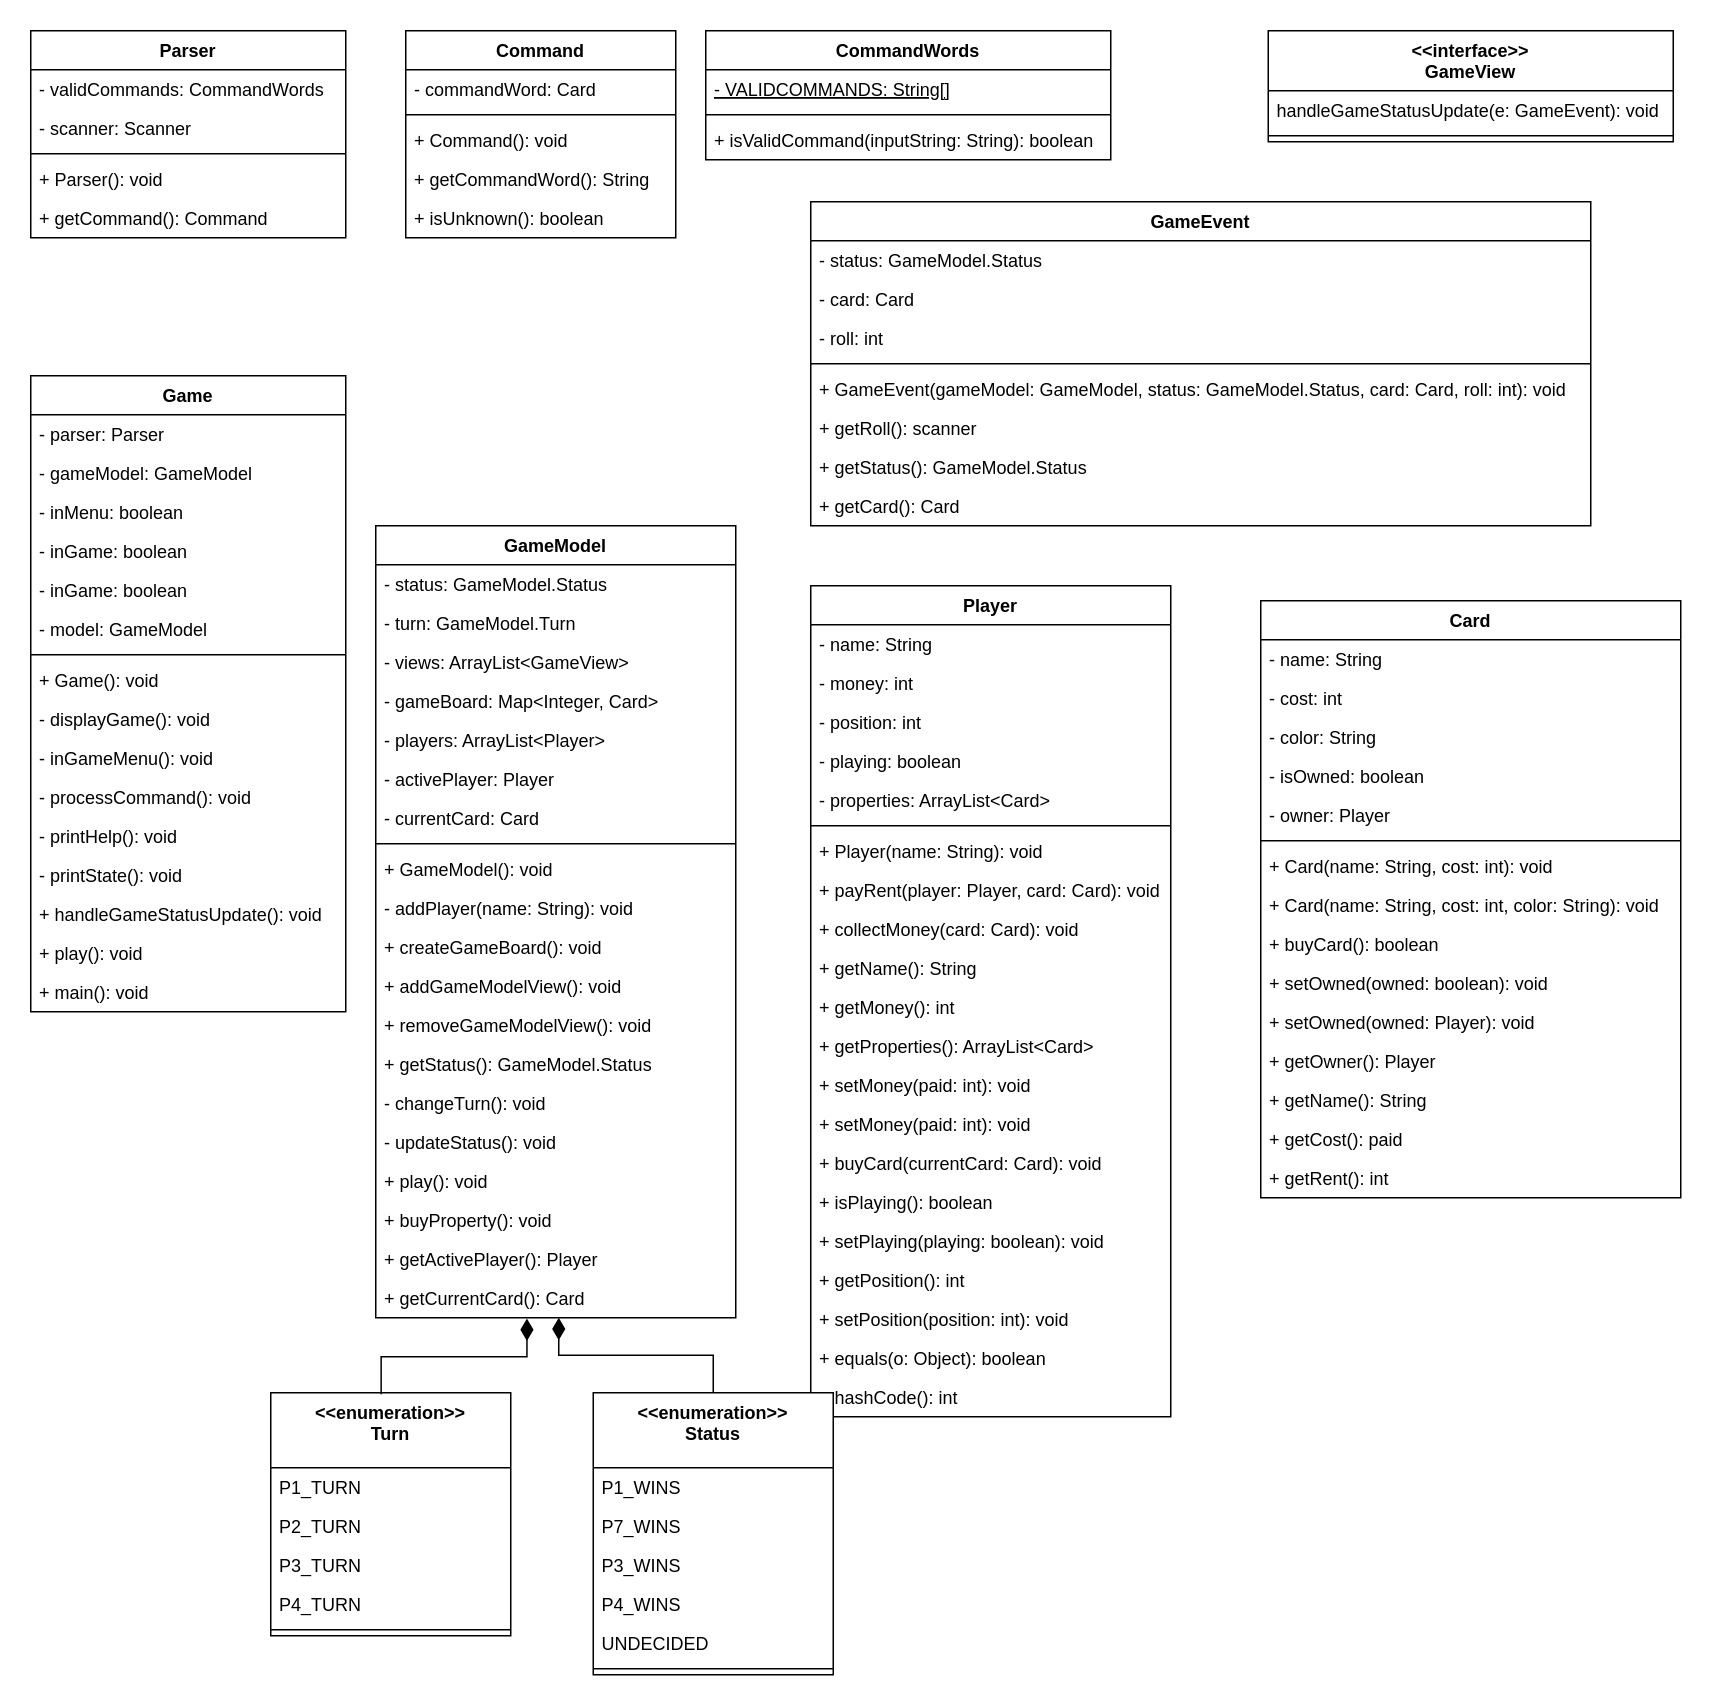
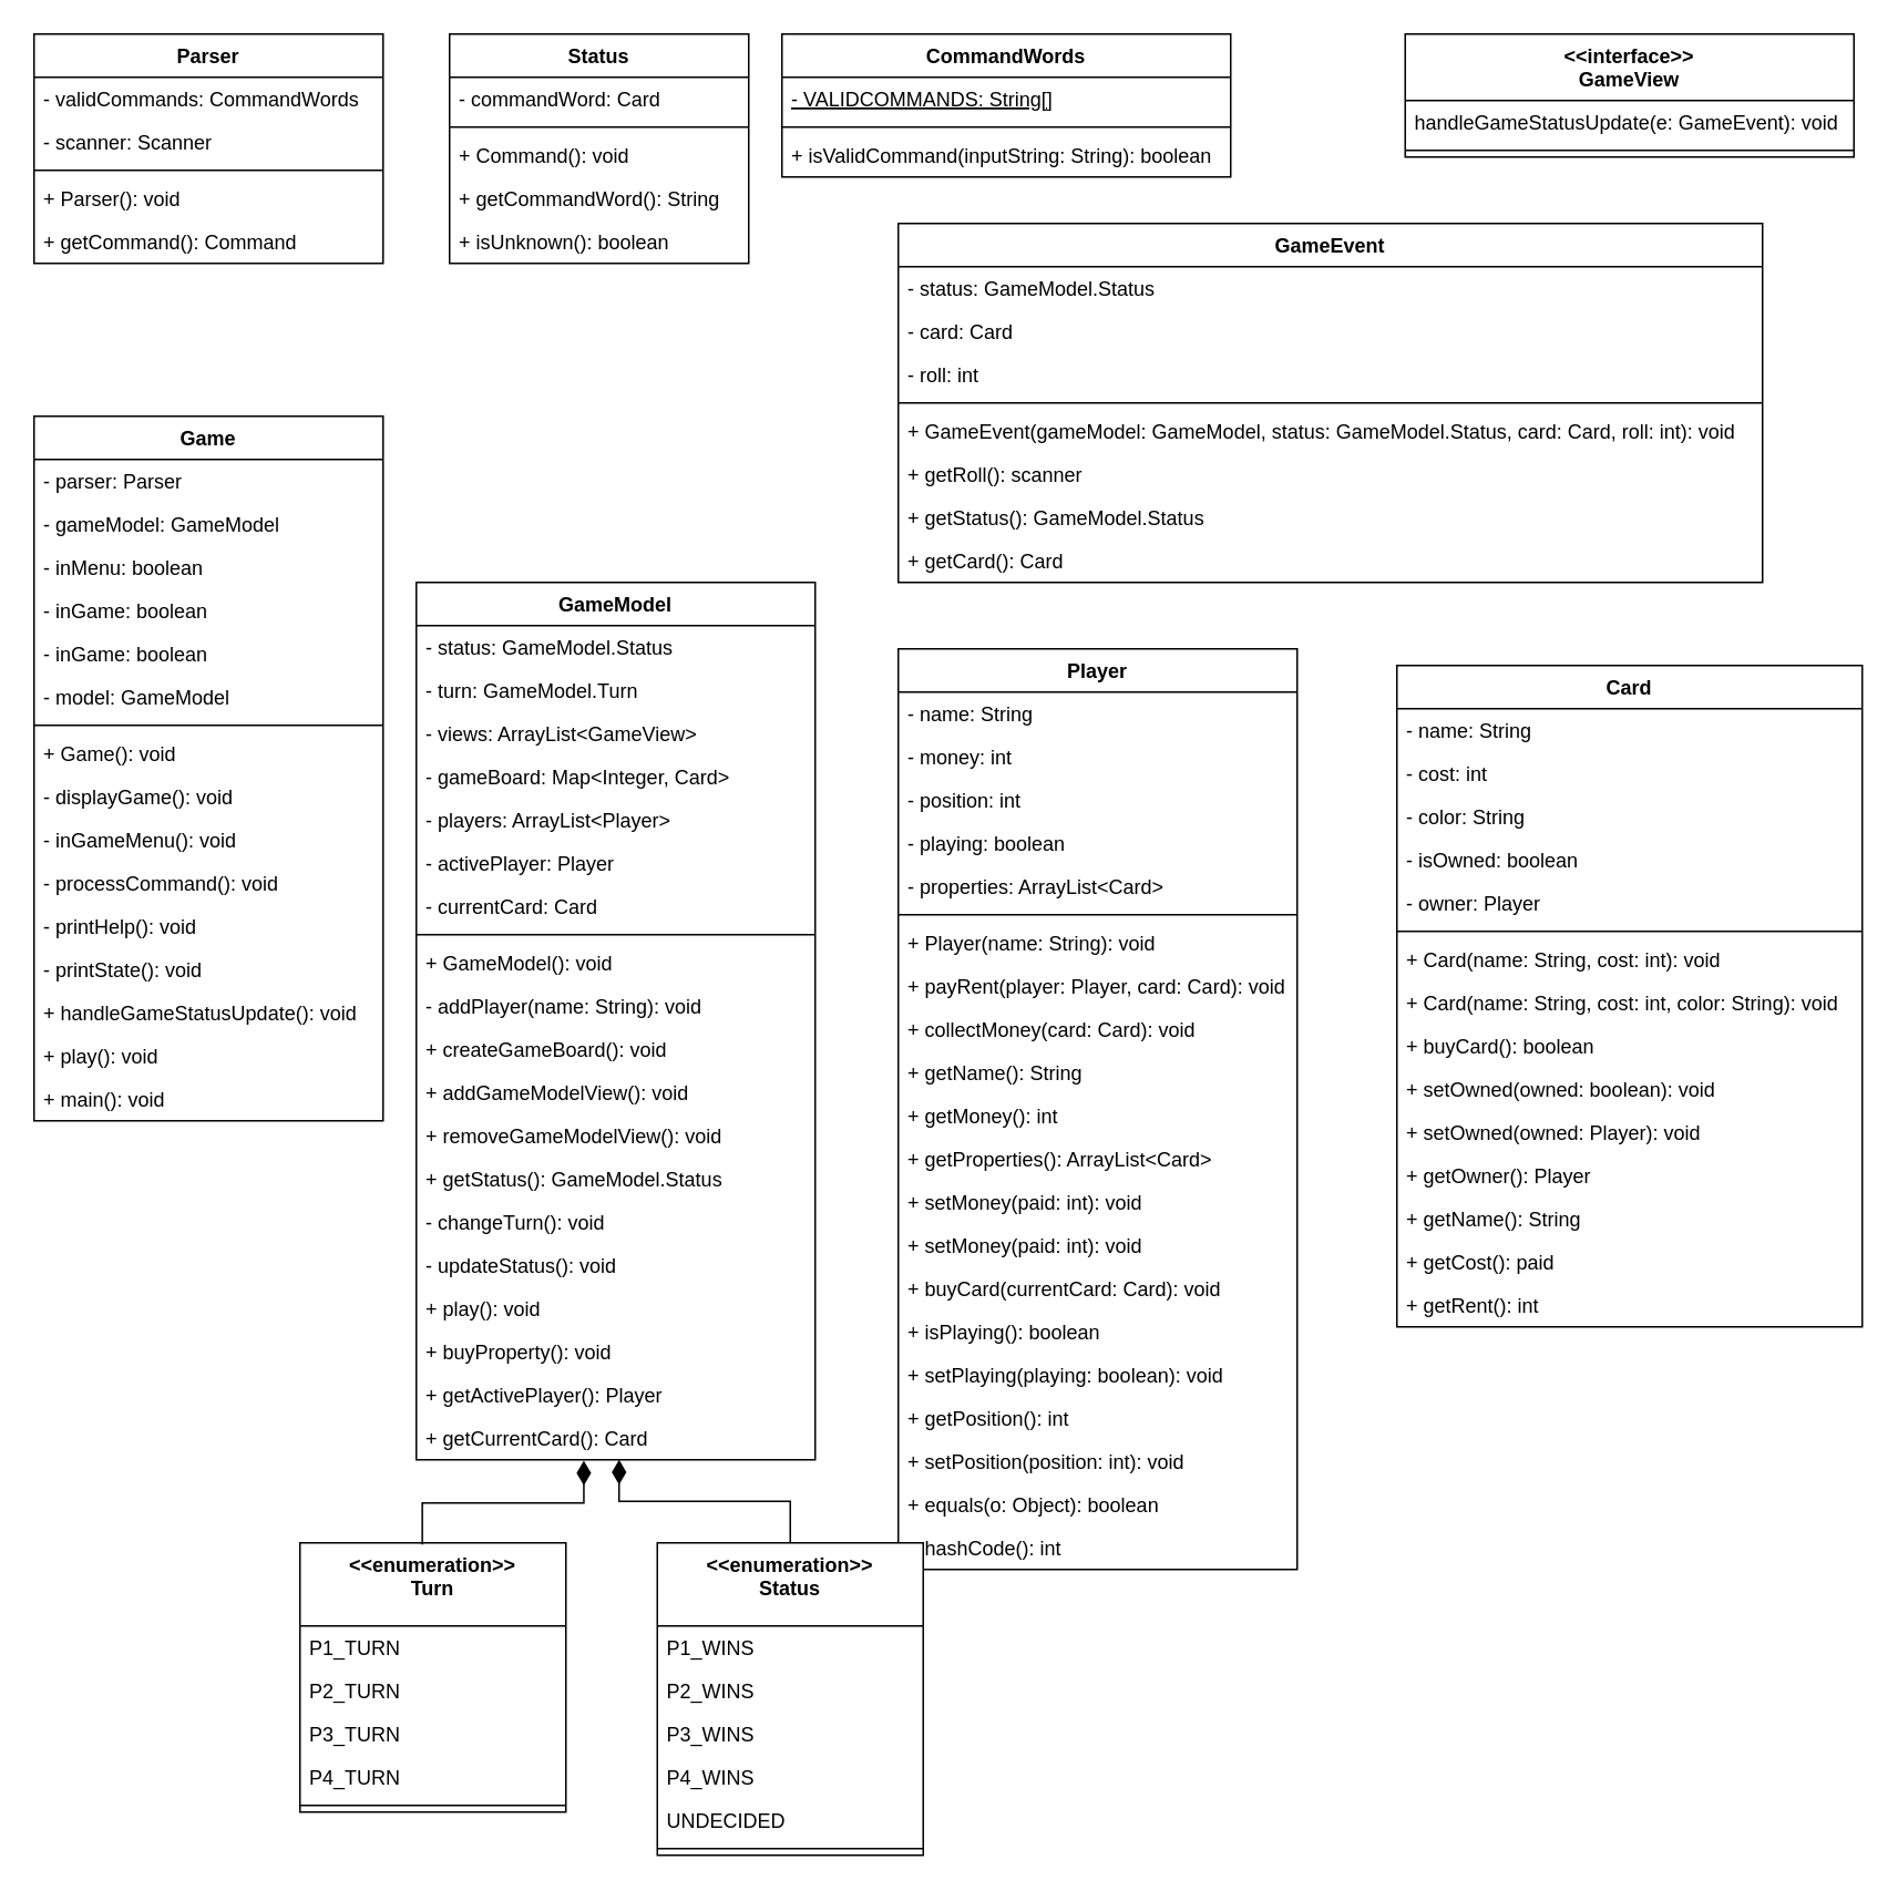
- <mxCell id="56" value="Command" style="swimlane;fontStyle=1;align=center;verticalAlign=top;childLayout=stackLayout;horizontal=1;startSize=26;horizontalStack=0;resizeParent=1;resizeParentMax=0;resizeLast=0;collapsible=1;marginBottom=0;" vertex="1" parent="1"><mxGeometry x="270" y="20" width="180" height="138" as="geometry" /></mxCell>
+ <mxCell id="56" value="Status" style="swimlane;fontStyle=1;align=center;verticalAlign=top;childLayout=stackLayout;horizontal=1;startSize=26;horizontalStack=0;resizeParent=1;resizeParentMax=0;resizeLast=0;collapsible=1;marginBottom=0;" vertex="1" parent="1"><mxGeometry x="270" y="20" width="180" height="138" as="geometry" /></mxCell>
- <mxCell id="105" value="P7_WINS" style="text;strokeColor=none;fillColor=none;align=left;verticalAlign=top;spacingLeft=4;spacingRight=4;overflow=hidden;rotatable=0;points=[[0,0.5],[1,0.5]];portConstraint=eastwest;" vertex="1" parent="103"><mxGeometry y="76" width="160" height="26" as="geometry" /></mxCell>
+ <mxCell id="105" value="P2_WINS" style="text;strokeColor=none;fillColor=none;align=left;verticalAlign=top;spacingLeft=4;spacingRight=4;overflow=hidden;rotatable=0;points=[[0,0.5],[1,0.5]];portConstraint=eastwest;" vertex="1" parent="103"><mxGeometry y="76" width="160" height="26" as="geometry" /></mxCell>
